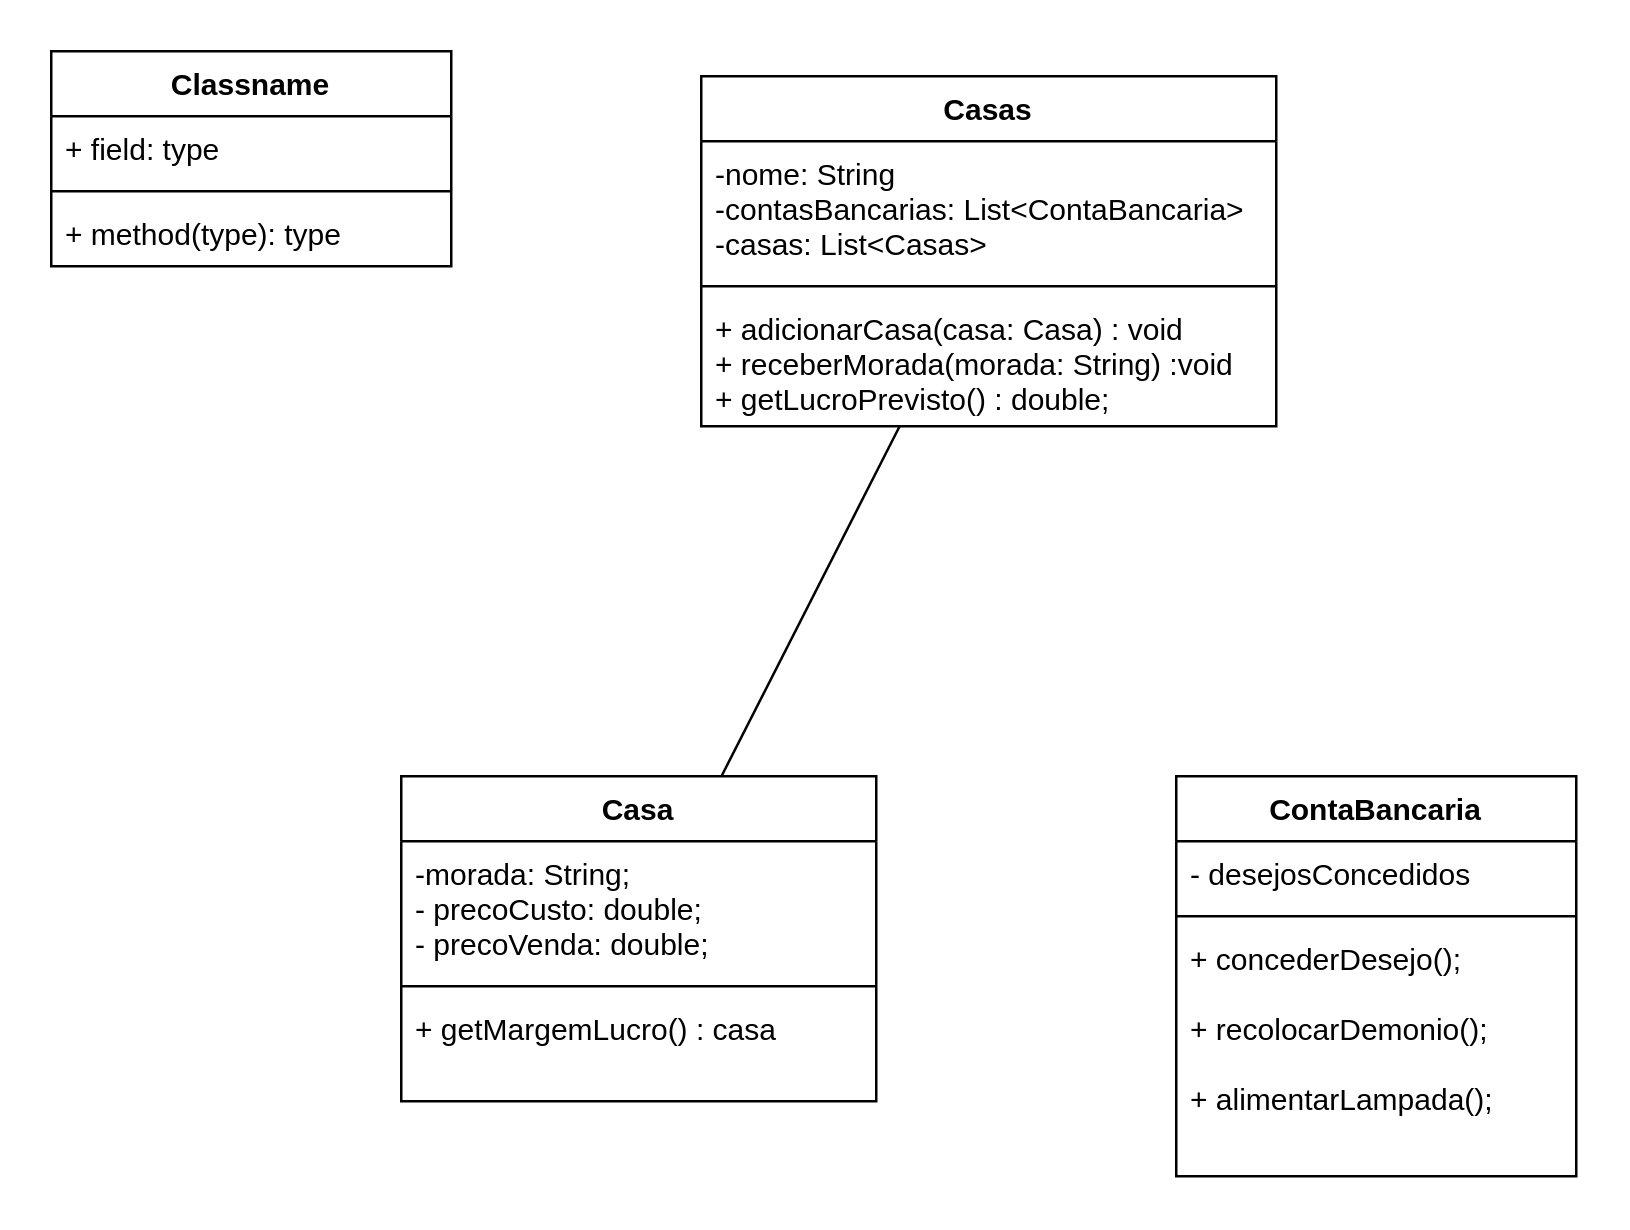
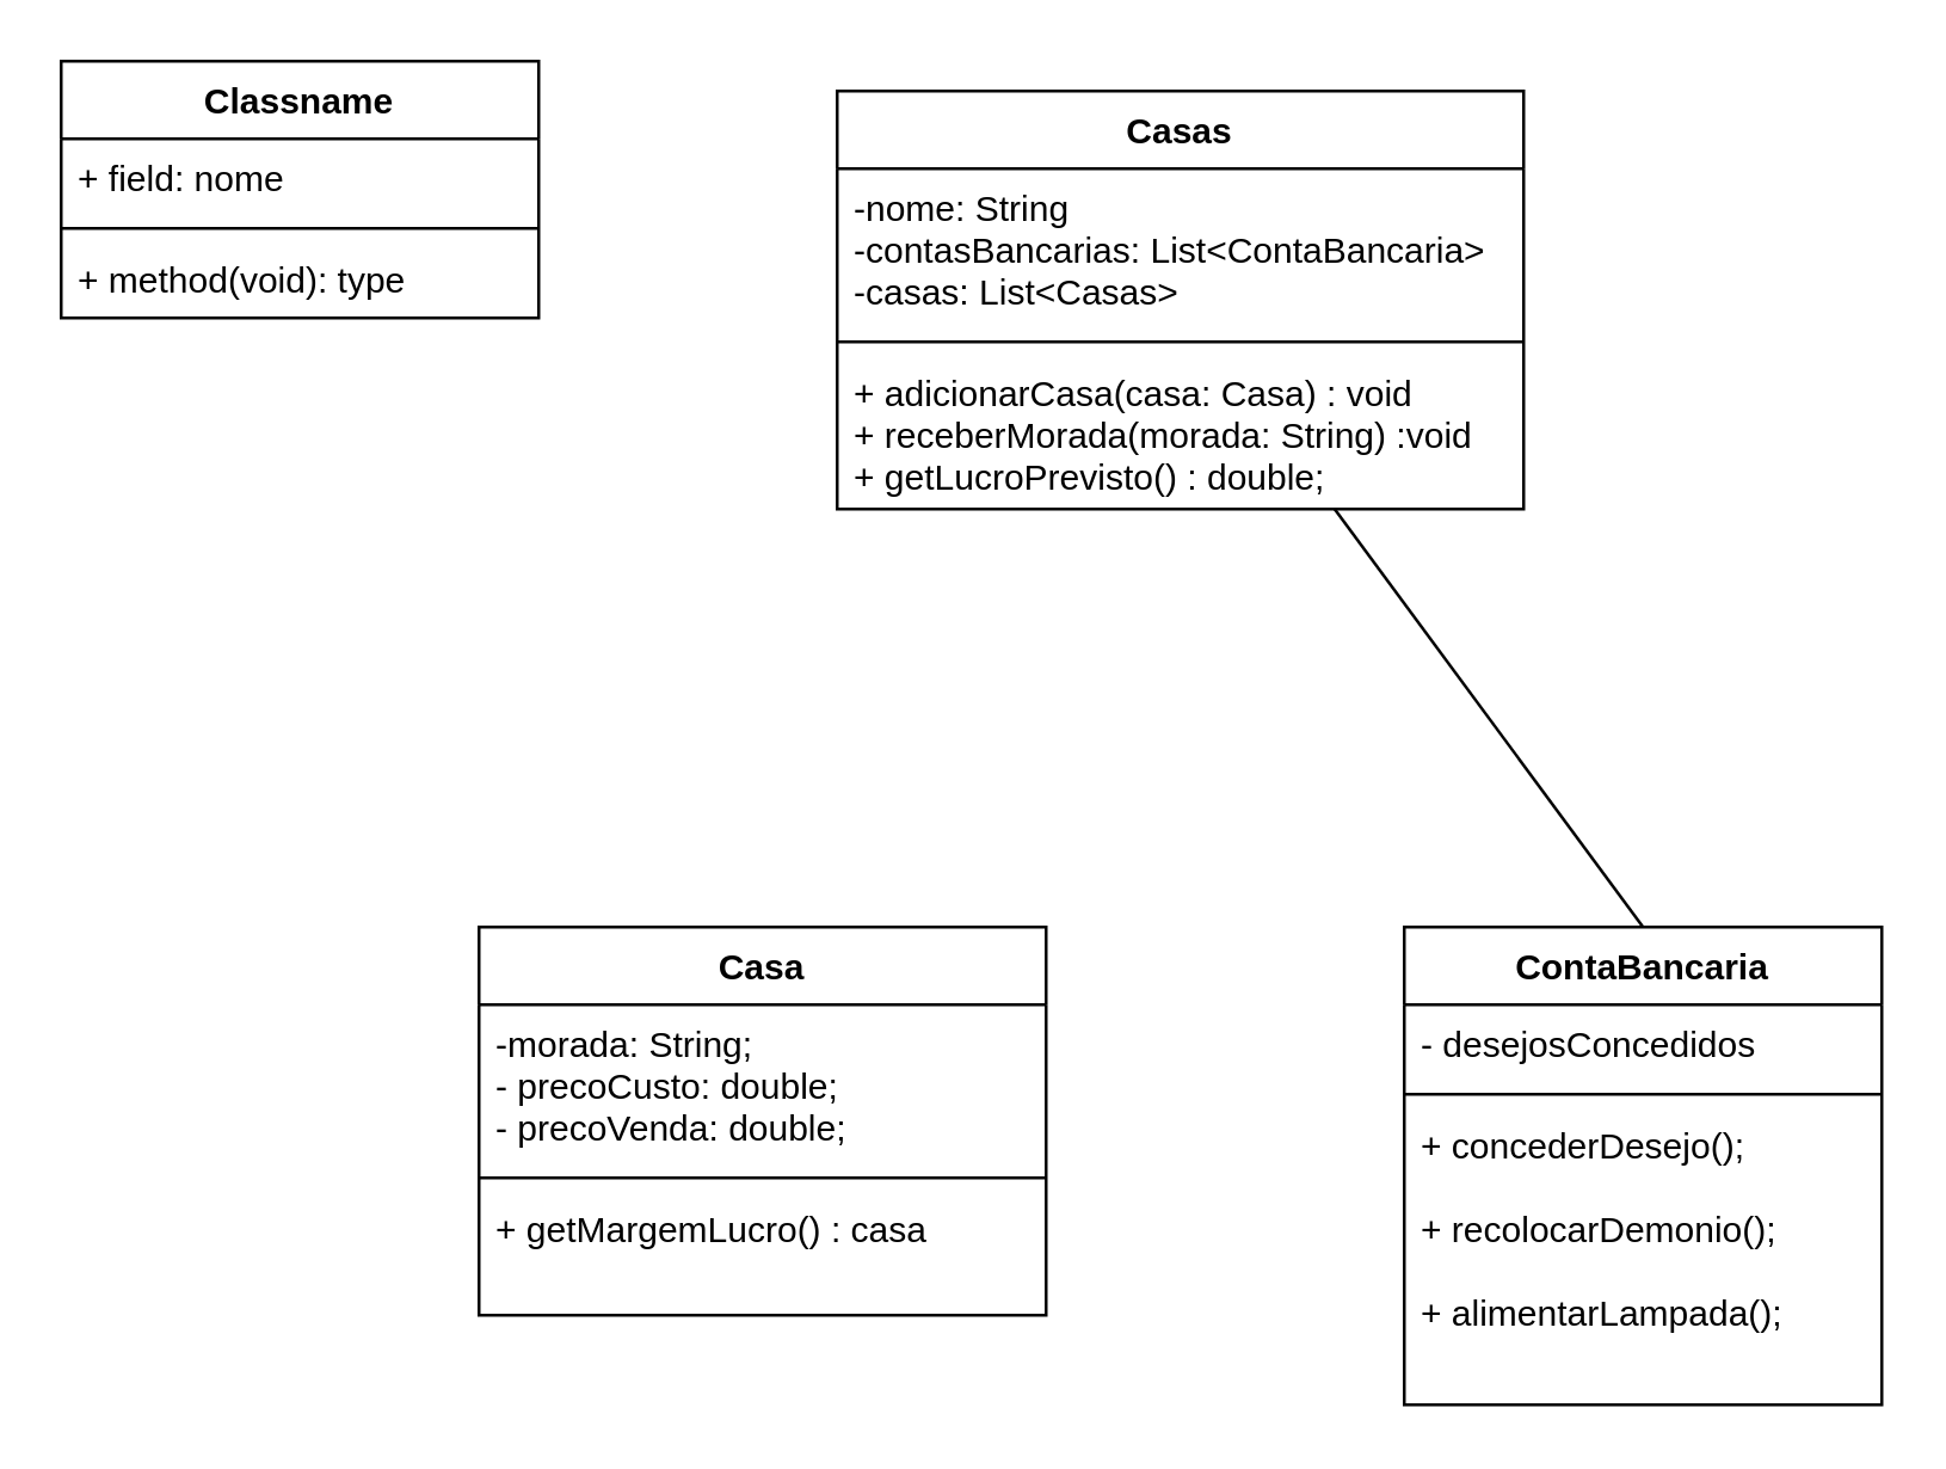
- <mxCell id="17" value="+ field: type" style="text;strokeColor=none;fillColor=none;align=left;verticalAlign=top;spacingLeft=4;spacingRight=4;overflow=hidden;rotatable=0;points=[[0,0.5],[1,0.5]];portConstraint=eastwest;" vertex="1" parent="16"><mxGeometry y="26" width="160" height="26" as="geometry" /></mxCell>
+ <mxCell id="17" value="+ field: nome" style="text;strokeColor=none;fillColor=none;align=left;verticalAlign=top;spacingLeft=4;spacingRight=4;overflow=hidden;rotatable=0;points=[[0,0.5],[1,0.5]];portConstraint=eastwest;" vertex="1" parent="16"><mxGeometry y="26" width="160" height="26" as="geometry" /></mxCell>
- <mxCell id="19" value="+ method(type): type" style="text;strokeColor=none;fillColor=none;align=left;verticalAlign=top;spacingLeft=4;spacingRight=4;overflow=hidden;rotatable=0;points=[[0,0.5],[1,0.5]];portConstraint=eastwest;" vertex="1" parent="16"><mxGeometry y="60" width="160" height="26" as="geometry" /></mxCell>
+ <mxCell id="19" value="+ method(void): type" style="text;strokeColor=none;fillColor=none;align=left;verticalAlign=top;spacingLeft=4;spacingRight=4;overflow=hidden;rotatable=0;points=[[0,0.5],[1,0.5]];portConstraint=eastwest;" vertex="1" parent="16"><mxGeometry y="60" width="160" height="26" as="geometry" /></mxCell>
- <mxCell id="15" value="" style="endArrow=none;html=1;rounded=0;" parent="1" source="2" target="10" edge="1"><mxGeometry width="50" height="50" relative="1" as="geometry"><mxPoint x="480" y="214.286" as="sourcePoint" /><mxPoint x="680" y="390" as="targetPoint" /></mxGeometry></mxCell>
+ <mxCell id="14" value="" style="endArrow=none;html=1;rounded=0;entryX=0.5;entryY=0;entryDx=0;entryDy=0;" parent="1" source="2" target="6" edge="1"><mxGeometry width="50" height="50" relative="1" as="geometry"><mxPoint x="390" y="420" as="sourcePoint" /><mxPoint x="440" y="370" as="targetPoint" /></mxGeometry></mxCell>
